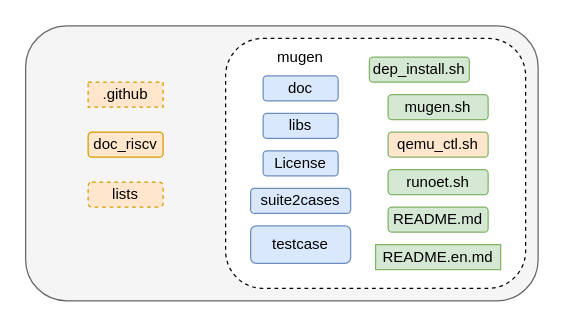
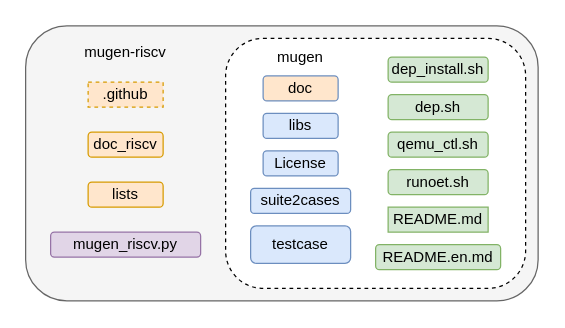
+ <mxCell id="19" value="mugen-riscv" style="text;html=1;strokeColor=none;fillColor=none;align=center;verticalAlign=middle;whiteSpace=wrap;rounded=0;dashed=1;" vertex="1" parent="1"><mxGeometry x="60" y="26" width="80" height="30" as="geometry" /></mxCell>
- <mxCell id="10" value="dep_install.sh" style="rounded=1;whiteSpace=wrap;html=1;fillColor=#d5e8d4;strokeColor=#82b366;" vertex="1" parent="1"><mxGeometry x="295" y="45" width="80" height="20" as="geometry" /></mxCell>
+ <mxCell id="10" value="dep_install.sh" style="rounded=1;whiteSpace=wrap;html=1;fillColor=#d5e8d4;strokeColor=#82b366;" vertex="1" parent="1"><mxGeometry x="310" y="45" width="80" height="20" as="geometry" /></mxCell>
- <mxCell id="5" value="doc" style="rounded=1;whiteSpace=wrap;html=1;fillColor=#dae8fc;strokeColor=#6c8ebf;" vertex="1" parent="1"><mxGeometry x="210" y="60" width="60" height="20" as="geometry" /></mxCell>
+ <mxCell id="5" value="doc" style="rounded=1;whiteSpace=wrap;html=1;fillColor=#ffe6cc;strokeColor=#6c8ebf;" vertex="1" parent="1"><mxGeometry x="210" y="60" width="60" height="20" as="geometry" /></mxCell>
- <mxCell id="11" value="mugen.sh" style="rounded=1;whiteSpace=wrap;html=1;fillColor=#d5e8d4;strokeColor=#82b366;" vertex="1" parent="1"><mxGeometry x="310" y="75" width="80" height="20" as="geometry" /></mxCell>
+ <mxCell id="11" value="dep.sh" style="rounded=1;whiteSpace=wrap;html=1;fillColor=#d5e8d4;strokeColor=#82b366;" vertex="1" parent="1"><mxGeometry x="310" y="75" width="80" height="20" as="geometry" /></mxCell>
- <mxCell id="12" value="qemu_ctl.sh" style="rounded=1;whiteSpace=wrap;html=1;fillColor=#ffe6cc;strokeColor=#82b366;" vertex="1" parent="1"><mxGeometry x="310" y="105" width="80" height="20" as="geometry" /></mxCell>
+ <mxCell id="12" value="qemu_ctl.sh" style="rounded=1;whiteSpace=wrap;html=1;fillColor=#d5e8d4;strokeColor=#82b366;" vertex="1" parent="1"><mxGeometry x="310" y="105" width="80" height="20" as="geometry" /></mxCell>
- <mxCell id="17" value="lists" style="rounded=1;whiteSpace=wrap;html=1;fillColor=#ffe6cc;strokeColor=#d79b00;dashed=1;" vertex="1" parent="1"><mxGeometry x="70" y="145" width="60" height="20" as="geometry" /></mxCell>
+ <mxCell id="17" value="lists" style="rounded=1;whiteSpace=wrap;html=1;fillColor=#ffe6cc;strokeColor=#d79b00;" vertex="1" parent="1"><mxGeometry x="70" y="145" width="60" height="20" as="geometry" /></mxCell>
- <mxCell id="14" value="README.md" style="rounded=1;whiteSpace=wrap;html=1;fillColor=#d5e8d4;strokeColor=#82b366;" vertex="1" parent="1"><mxGeometry x="310" y="165" width="80" height="20" as="geometry" /></mxCell>
+ <mxCell id="14" value="README.md" style="whiteSpace=wrap;html=1;fillColor=#d5e8d4;strokeColor=#82b366;rounded=0;" vertex="1" parent="1"><mxGeometry x="310" y="165" width="80" height="20" as="geometry" /></mxCell>
+ <mxCell id="18" value="mugen_riscv.py" style="rounded=1;whiteSpace=wrap;html=1;fillColor=#e1d5e7;strokeColor=#9673a6;" vertex="1" parent="1"><mxGeometry x="40" y="185" width="120" height="20" as="geometry" /></mxCell>
- <mxCell id="15" value="README.en.md" style="whiteSpace=wrap;html=1;fillColor=#d5e8d4;strokeColor=#82b366;rounded=0;" vertex="1" parent="1"><mxGeometry x="300" y="195" width="100" height="20" as="geometry" /></mxCell>
+ <mxCell id="15" value="README.en.md" style="rounded=1;whiteSpace=wrap;html=1;fillColor=#d5e8d4;strokeColor=#82b366;" vertex="1" parent="1"><mxGeometry x="300" y="195" width="100" height="20" as="geometry" /></mxCell>
